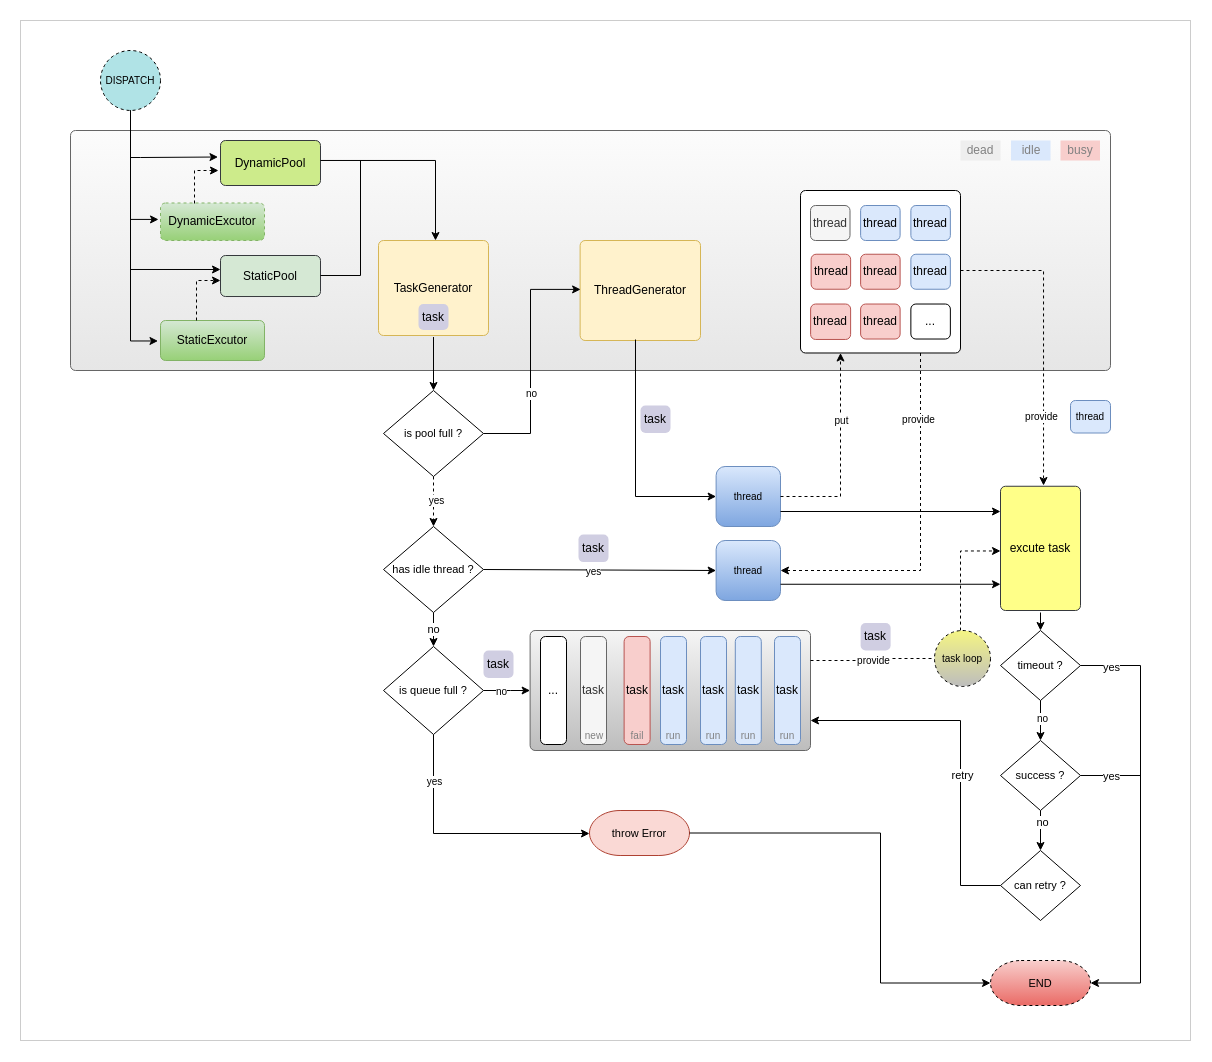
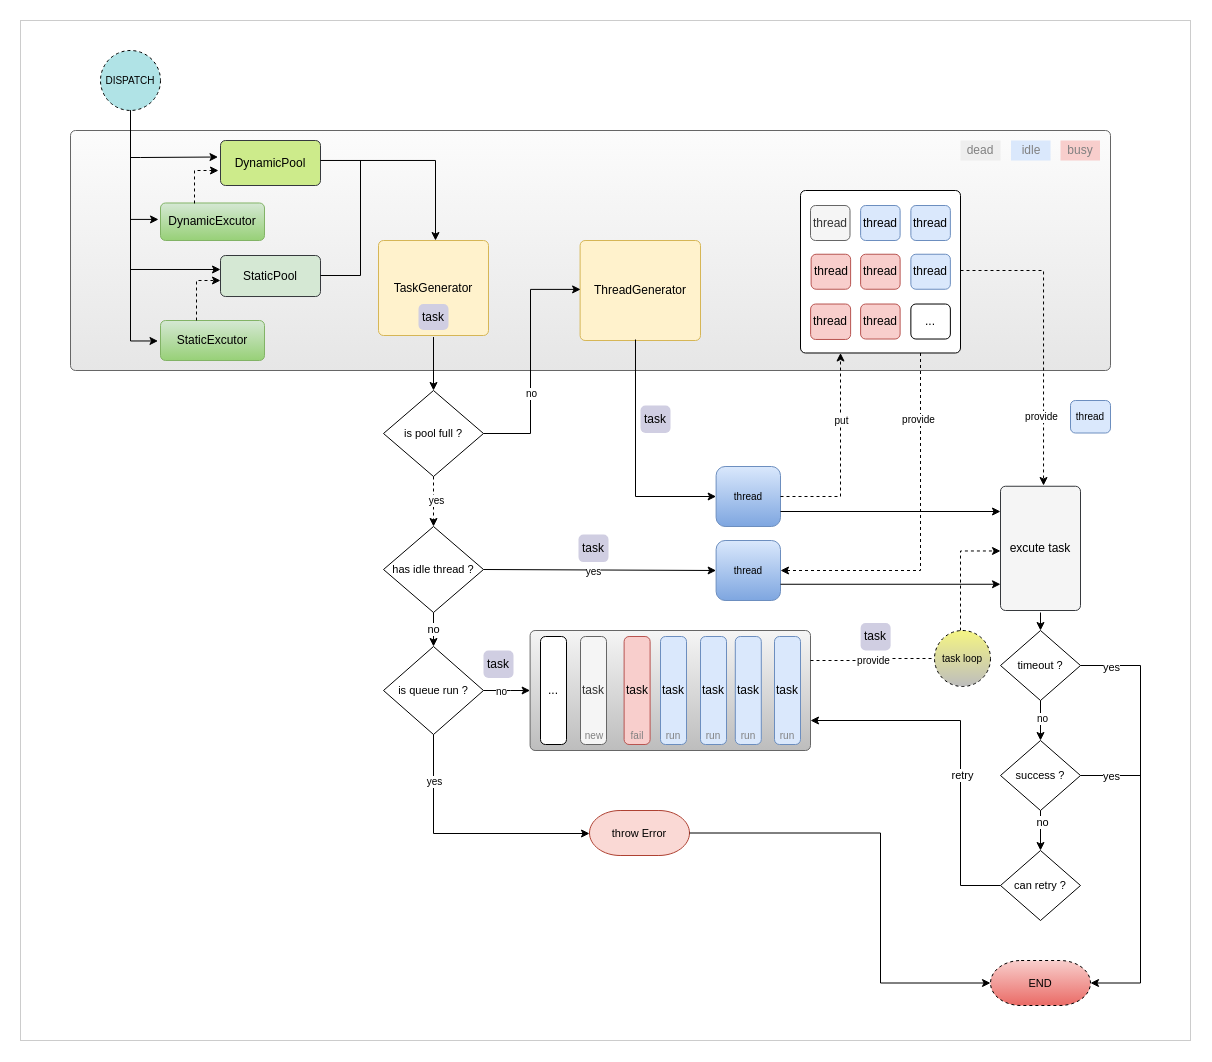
- <mxCell id="25" value="DynamicExcutor" style="rounded=1;absoluteArcSize=1;html=1;arcSize=10;whiteSpace=wrap;points=[];strokeColor=#82b366;fillColor=#d5e8d4;gradientColor=#97d077;dashed=1;" parent="1" vertex="1"><mxGeometry x="160" y="202.49" width="104" height="37.51" as="geometry" /></mxCell>
+ <mxCell id="25" value="DynamicExcutor" style="rounded=1;absoluteArcSize=1;html=1;arcSize=10;whiteSpace=wrap;points=[];strokeColor=#82b366;fillColor=#d5e8d4;gradientColor=#97d077;" parent="1" vertex="1"><mxGeometry x="160" y="202.49" width="104" height="37.51" as="geometry" /></mxCell>
- <mxCell id="51" value="excute task" style="rounded=1;absoluteArcSize=1;html=1;arcSize=10;whiteSpace=wrap;points=[];strokeColor=#36393d;fillColor=#ffff88;" parent="1" vertex="1"><mxGeometry x="1000" y="485.75" width="80" height="124.25" as="geometry" /></mxCell>
+ <mxCell id="51" value="excute task" style="rounded=1;absoluteArcSize=1;html=1;arcSize=10;whiteSpace=wrap;points=[];strokeColor=#36393d;fillColor=#f5f5f5;" parent="1" vertex="1"><mxGeometry x="1000" y="485.75" width="80" height="124.25" as="geometry" /></mxCell>
- <mxCell id="20" value="&lt;span style=&quot;font-size: 11px;&quot;&gt;is queue full ?&lt;/span&gt;" style="strokeWidth=1;html=1;shape=mxgraph.flowchart.decision;whiteSpace=wrap;" parent="1" vertex="1"><mxGeometry x="383" y="646" width="100" height="88" as="geometry" /></mxCell>
+ <mxCell id="20" value="&lt;span style=&quot;font-size: 11px;&quot;&gt;is queue run ?&lt;/span&gt;" style="strokeWidth=1;html=1;shape=mxgraph.flowchart.decision;whiteSpace=wrap;" parent="1" vertex="1"><mxGeometry x="383" y="646" width="100" height="88" as="geometry" /></mxCell>
